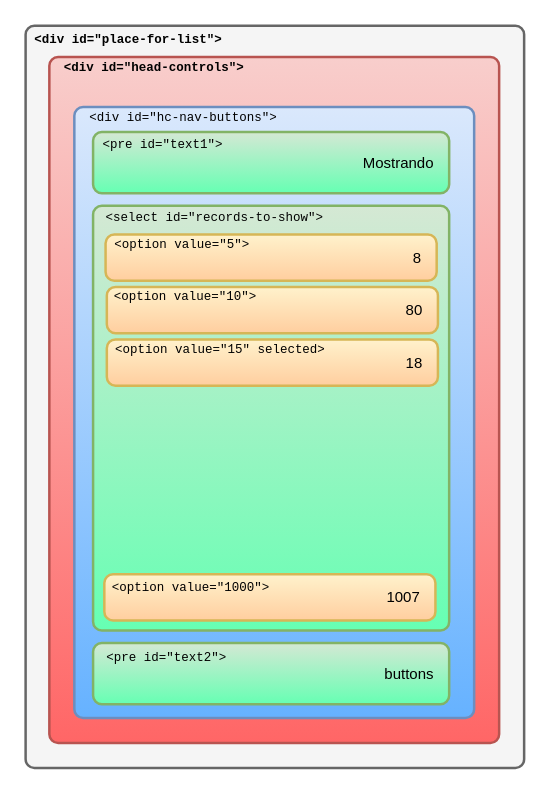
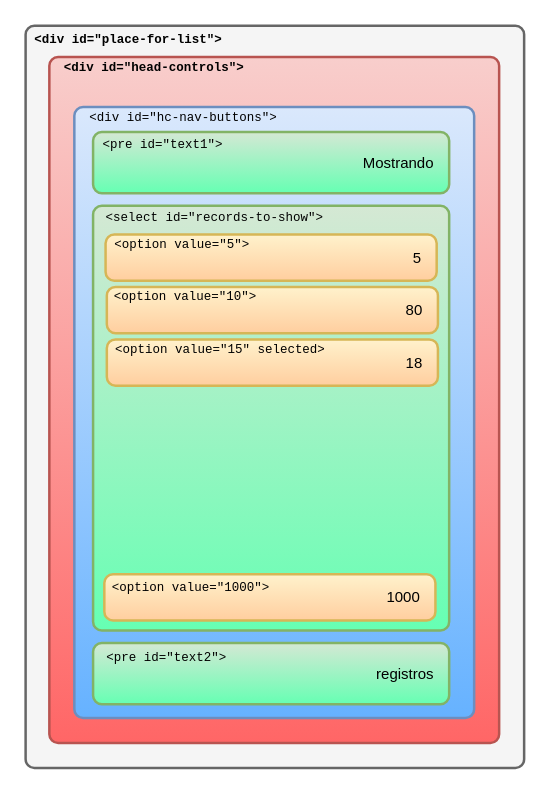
- <mxCell id="14" value="8&amp;nbsp; &amp;nbsp;" style="rounded=1;whiteSpace=wrap;html=1;absoluteArcSize=1;arcSize=14;strokeWidth=2;fillColor=#fff2cc;strokeColor=#d6b656;gradientColor=#FFCE9F;align=right;" vertex="1" parent="1"><mxGeometry x="84" y="187" width="265" height="37" as="geometry" /></mxCell>
+ <mxCell id="14" value="5&amp;nbsp; &amp;nbsp;" style="rounded=1;whiteSpace=wrap;html=1;absoluteArcSize=1;arcSize=14;strokeWidth=2;fillColor=#fff2cc;strokeColor=#d6b656;gradientColor=#FFCE9F;align=right;" vertex="1" parent="1"><mxGeometry x="84" y="187" width="265" height="37" as="geometry" /></mxCell>
- <mxCell id="16" value="1007&amp;nbsp; &amp;nbsp;" style="rounded=1;whiteSpace=wrap;html=1;absoluteArcSize=1;arcSize=14;strokeWidth=2;fillColor=#fff2cc;strokeColor=#d6b656;gradientColor=#FFCE9F;align=right;" vertex="1" parent="1"><mxGeometry x="83" y="459" width="265" height="37" as="geometry" /></mxCell>
+ <mxCell id="16" value="1000&amp;nbsp; &amp;nbsp;" style="rounded=1;whiteSpace=wrap;html=1;absoluteArcSize=1;arcSize=14;strokeWidth=2;fillColor=#fff2cc;strokeColor=#d6b656;gradientColor=#FFCE9F;align=right;" vertex="1" parent="1"><mxGeometry x="83" y="459" width="265" height="37" as="geometry" /></mxCell>
- <mxCell id="10" value="buttons&amp;nbsp; &amp;nbsp;" style="rounded=1;whiteSpace=wrap;html=1;absoluteArcSize=1;arcSize=14;strokeWidth=2;fillColor=#d5e8d4;strokeColor=#82b366;gradientColor=#66FFB3;align=right;" vertex="1" parent="1"><mxGeometry x="74" y="514" width="285" height="49" as="geometry" /></mxCell>
+ <mxCell id="10" value="registros&amp;nbsp; &amp;nbsp;" style="rounded=1;whiteSpace=wrap;html=1;absoluteArcSize=1;arcSize=14;strokeWidth=2;fillColor=#d5e8d4;strokeColor=#82b366;gradientColor=#66FFB3;align=right;" vertex="1" parent="1"><mxGeometry x="74" y="514" width="285" height="49" as="geometry" /></mxCell>
